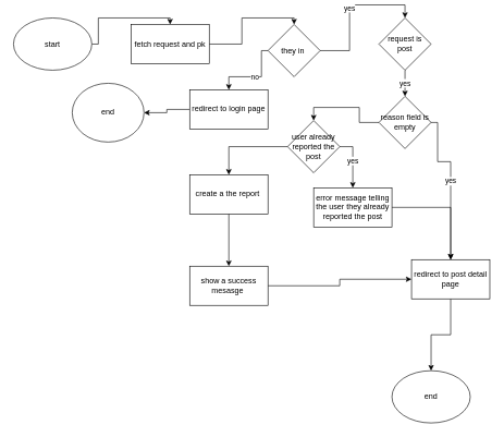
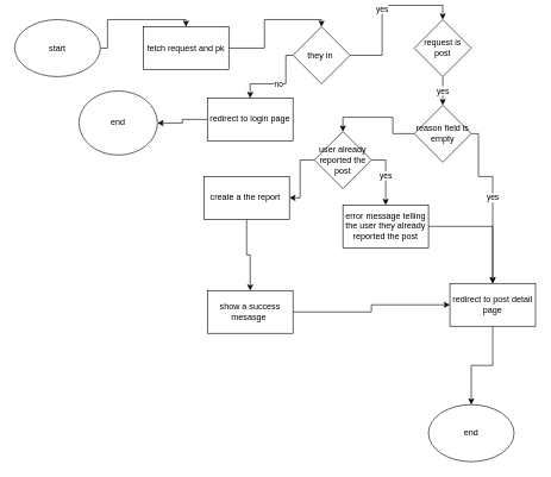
- <mxCell id="25" value="create a the report&amp;nbsp;" style="rounded=0;whiteSpace=wrap;html=1;" vertex="1" parent="1"><mxGeometry x="290" y="260" width="120" height="60" as="geometry" /></mxCell>
+ <mxCell id="25" value="create a the report&amp;nbsp;" style="rounded=0;whiteSpace=wrap;html=1;" vertex="1" parent="1"><mxGeometry x="285" y="240" width="120" height="60" as="geometry" /></mxCell>
